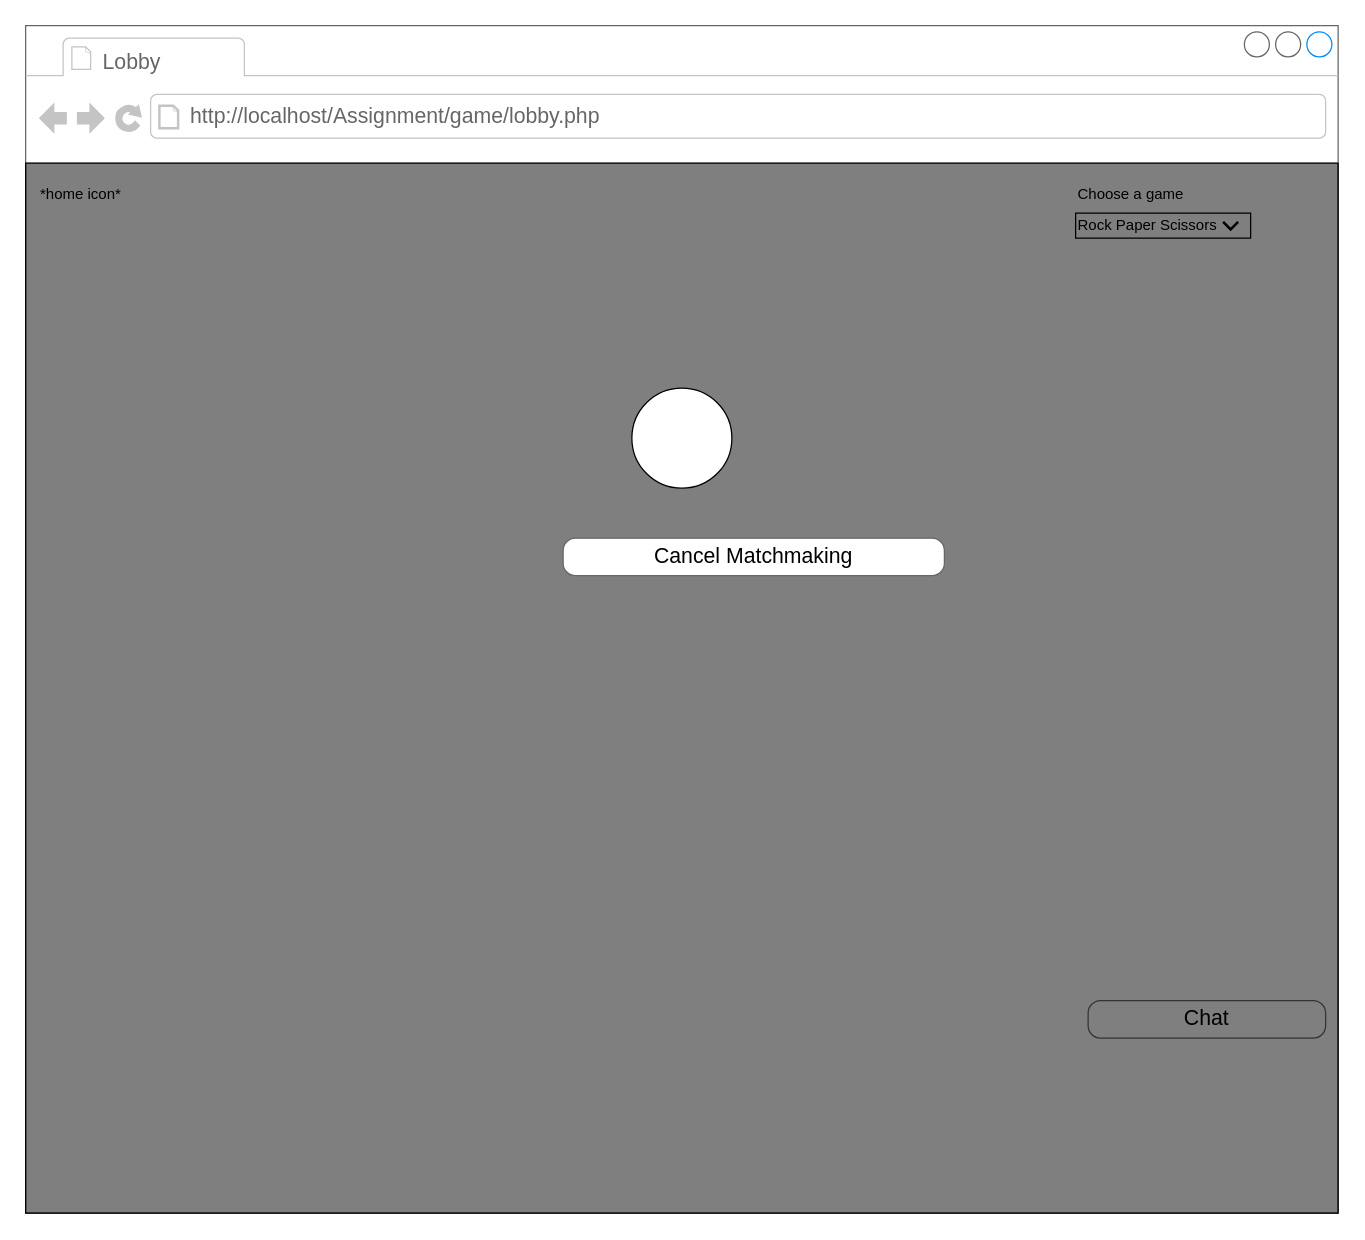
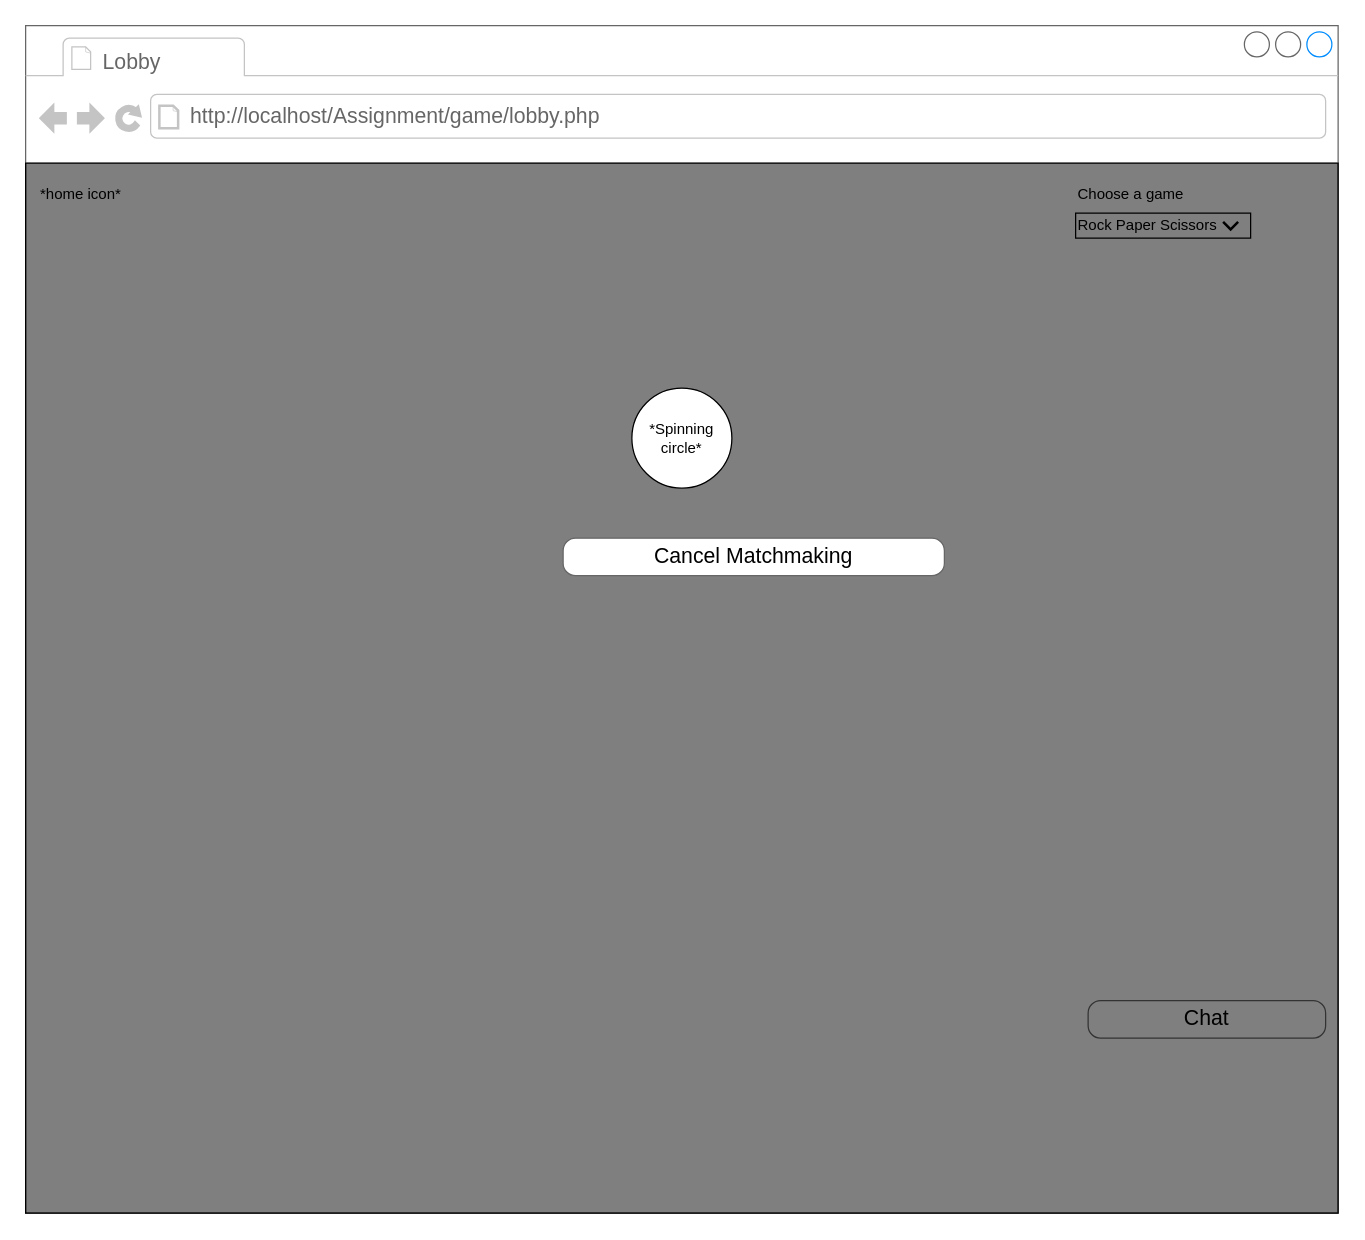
+ <mxCell id="12" value="*Spinning circle*" style="text;html=1;strokeColor=none;fillColor=none;align=center;verticalAlign=middle;whiteSpace=wrap;rounded=0;" vertex="1" parent="2"><mxGeometry x="490" y="315" width="70" height="30" as="geometry" /></mxCell>
